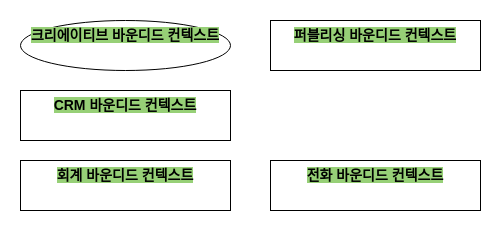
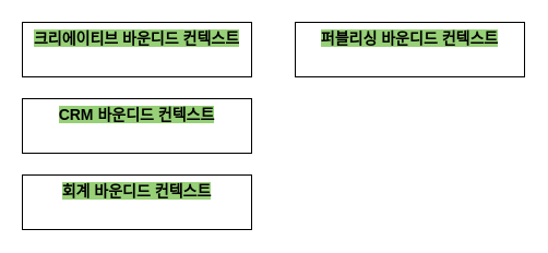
- <mxCell id="2" value="&lt;span style=&quot;background-color: rgb(151, 208, 119);&quot;&gt;크리에이티브 바운디드 컨텍스트&lt;/span&gt;" style="ellipse;whiteSpace=wrap;html=1;horizontal=1;verticalAlign=top;fontStyle=1;fontSize=14;" vertex="1" parent="1"><mxGeometry x="20" y="20" width="210" height="50" as="geometry" /></mxCell>
+ <mxCell id="2" value="&lt;span style=&quot;background-color: rgb(151, 208, 119);&quot;&gt;크리에이티브 바운디드 컨텍스트&lt;/span&gt;" style="rounded=0;whiteSpace=wrap;html=1;horizontal=1;verticalAlign=top;fontStyle=1;fontSize=14;" vertex="1" parent="1"><mxGeometry x="20" y="20" width="210" height="50" as="geometry" /></mxCell>
- <mxCell id="6" value="&lt;span style=&quot;background-color: rgb(151, 208, 119);&quot;&gt;전화 바운디드 컨텍스트&lt;/span&gt;" style="rounded=0;whiteSpace=wrap;html=1;horizontal=1;verticalAlign=top;fontStyle=1;fontSize=14;" vertex="1" parent="1"><mxGeometry x="270" y="160" width="210" height="50" as="geometry" /></mxCell>
